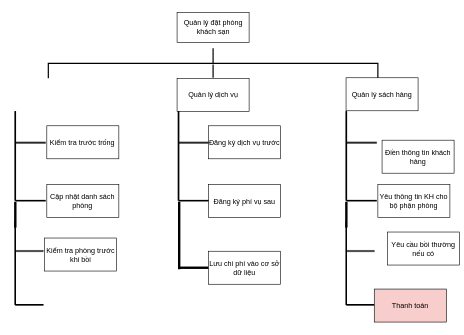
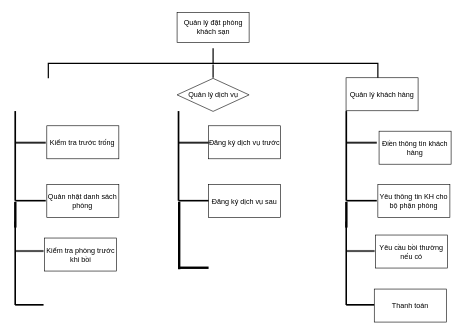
- <mxCell id="5" value="Quản lý dịch vụ" style="rounded=0;whiteSpace=wrap;html=1;" vertex="1" parent="1"><mxGeometry x="294.5" y="130" width="120" height="55" as="geometry" /></mxCell>
+ <mxCell id="5" value="Quản lý dịch vụ" style="rhombus;whiteSpace=wrap;html=1;" vertex="1" parent="1"><mxGeometry x="294.5" y="130" width="120" height="55" as="geometry" /></mxCell>
- <mxCell id="4" value="Quản lý sách hàng" style="rounded=0;whiteSpace=wrap;html=1;" vertex="1" parent="1"><mxGeometry x="576" y="129" width="120" height="55" as="geometry" /></mxCell>
+ <mxCell id="4" value="Quản lý khách hàng" style="rounded=0;whiteSpace=wrap;html=1;" vertex="1" parent="1"><mxGeometry x="576" y="129" width="120" height="55" as="geometry" /></mxCell>
- <mxCell id="23" value="Điền thông tin khách hàng" style="rounded=0;whiteSpace=wrap;html=1;" vertex="1" parent="1"><mxGeometry x="636" y="233" width="120" height="55" as="geometry" /></mxCell>
+ <mxCell id="23" value="Điền thông tin khách hàng" style="rounded=0;whiteSpace=wrap;html=1;" vertex="1" parent="1"><mxGeometry x="631" y="218" width="120" height="55" as="geometry" /></mxCell>
- <mxCell id="9" value="Cập nhật danh sách phòng" style="rounded=0;whiteSpace=wrap;html=1;" vertex="1" parent="1"><mxGeometry x="77.49" y="307" width="120" height="55" as="geometry" /></mxCell>
+ <mxCell id="9" value="Quản nhật danh sách phòng" style="rounded=0;whiteSpace=wrap;html=1;" vertex="1" parent="1"><mxGeometry x="77.49" y="307" width="120" height="55" as="geometry" /></mxCell>
- <mxCell id="21" value="Đăng ký phí vụ sau" style="rounded=0;whiteSpace=wrap;html=1;" vertex="1" parent="1"><mxGeometry x="347" y="307" width="120" height="55" as="geometry" /></mxCell>
+ <mxCell id="21" value="Đăng ký dịch vụ sau" style="rounded=0;whiteSpace=wrap;html=1;" vertex="1" parent="1"><mxGeometry x="347" y="307" width="120" height="55" as="geometry" /></mxCell>
- <mxCell id="25" value="Yêu cầu bồi thường nếu có" style="rounded=0;whiteSpace=wrap;html=1;" vertex="1" parent="1"><mxGeometry x="645.29" y="386" width="120" height="55" as="geometry" /></mxCell>
+ <mxCell id="25" value="Yêu cầu bồi thường nếu có" style="rounded=0;whiteSpace=wrap;html=1;" vertex="1" parent="1"><mxGeometry x="625.29" y="391" width="120" height="55" as="geometry" /></mxCell>
- <mxCell id="20" value="Lưu chi phí vào cơ sở dữ liệu" style="rounded=0;whiteSpace=wrap;html=1;" vertex="1" parent="1"><mxGeometry x="347" y="418" width="120" height="55" as="geometry" /></mxCell>
- <mxCell id="26" value="Thanh toán" style="rounded=0;whiteSpace=wrap;html=1;fillColor=#f8cecc;" vertex="1" parent="1"><mxGeometry x="623" y="481" width="120" height="55" as="geometry" /></mxCell>
+ <mxCell id="26" value="Thanh toán" style="rounded=0;whiteSpace=wrap;html=1;" vertex="1" parent="1"><mxGeometry x="623" y="481" width="120" height="55" as="geometry" /></mxCell>
